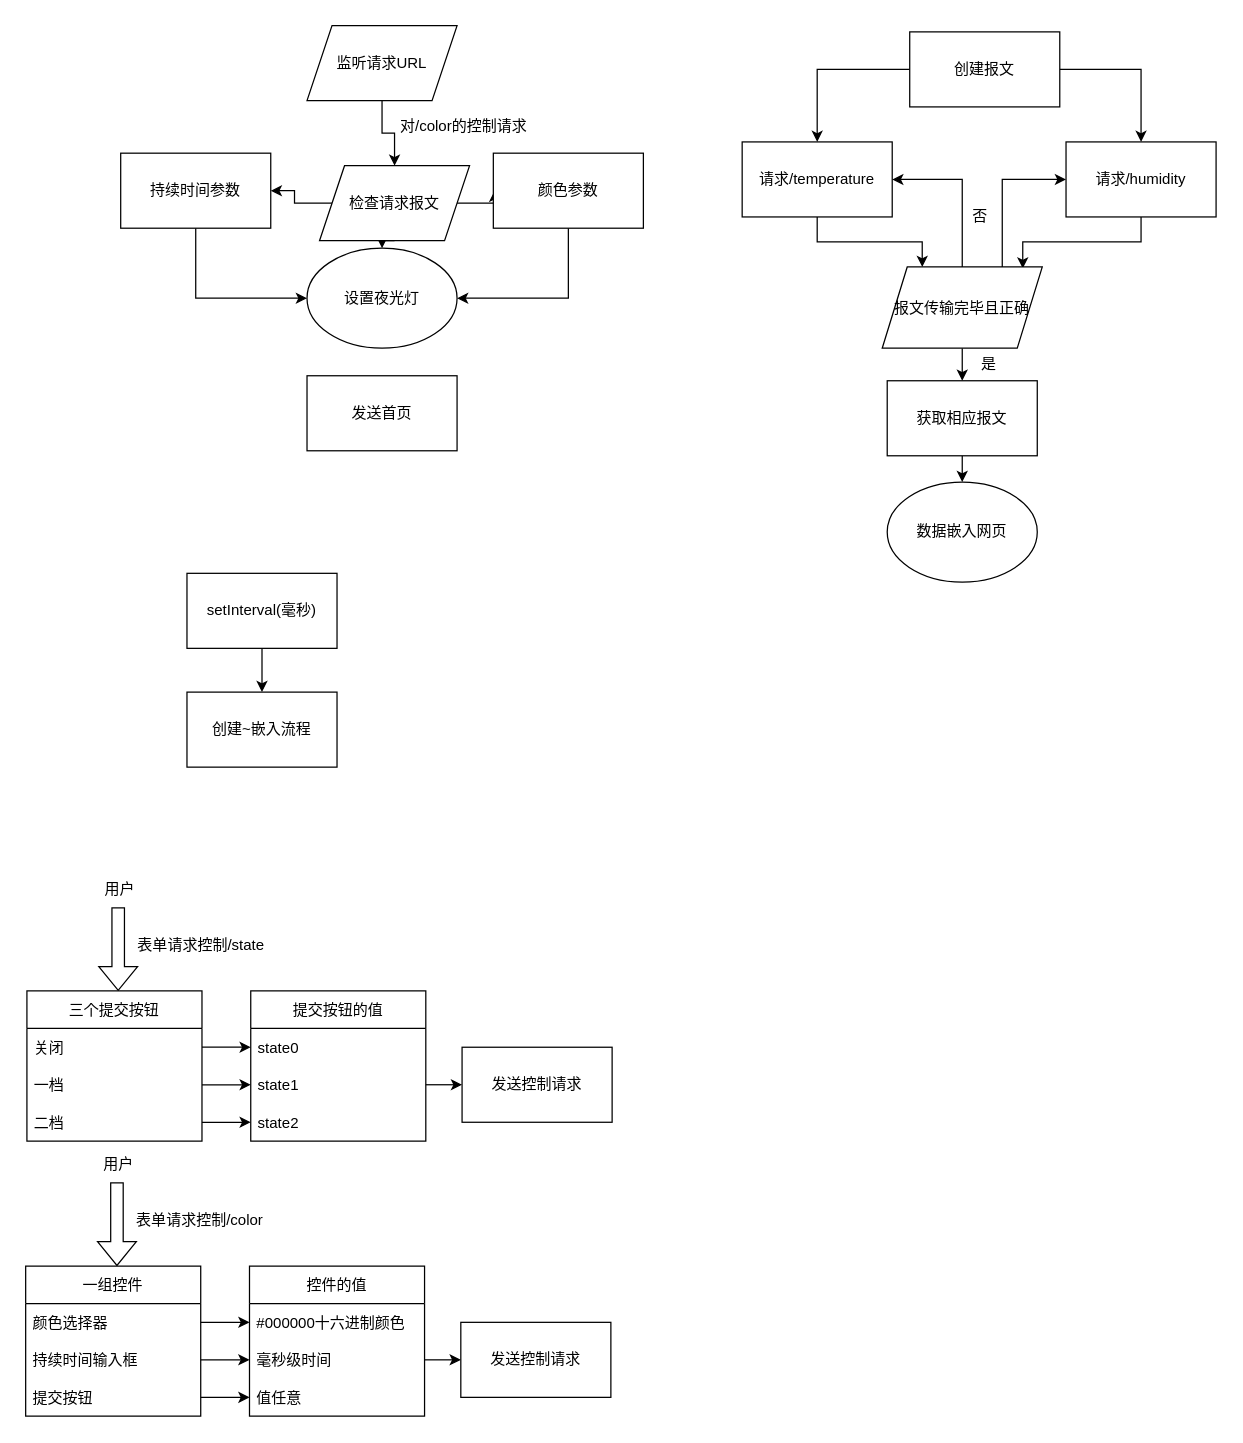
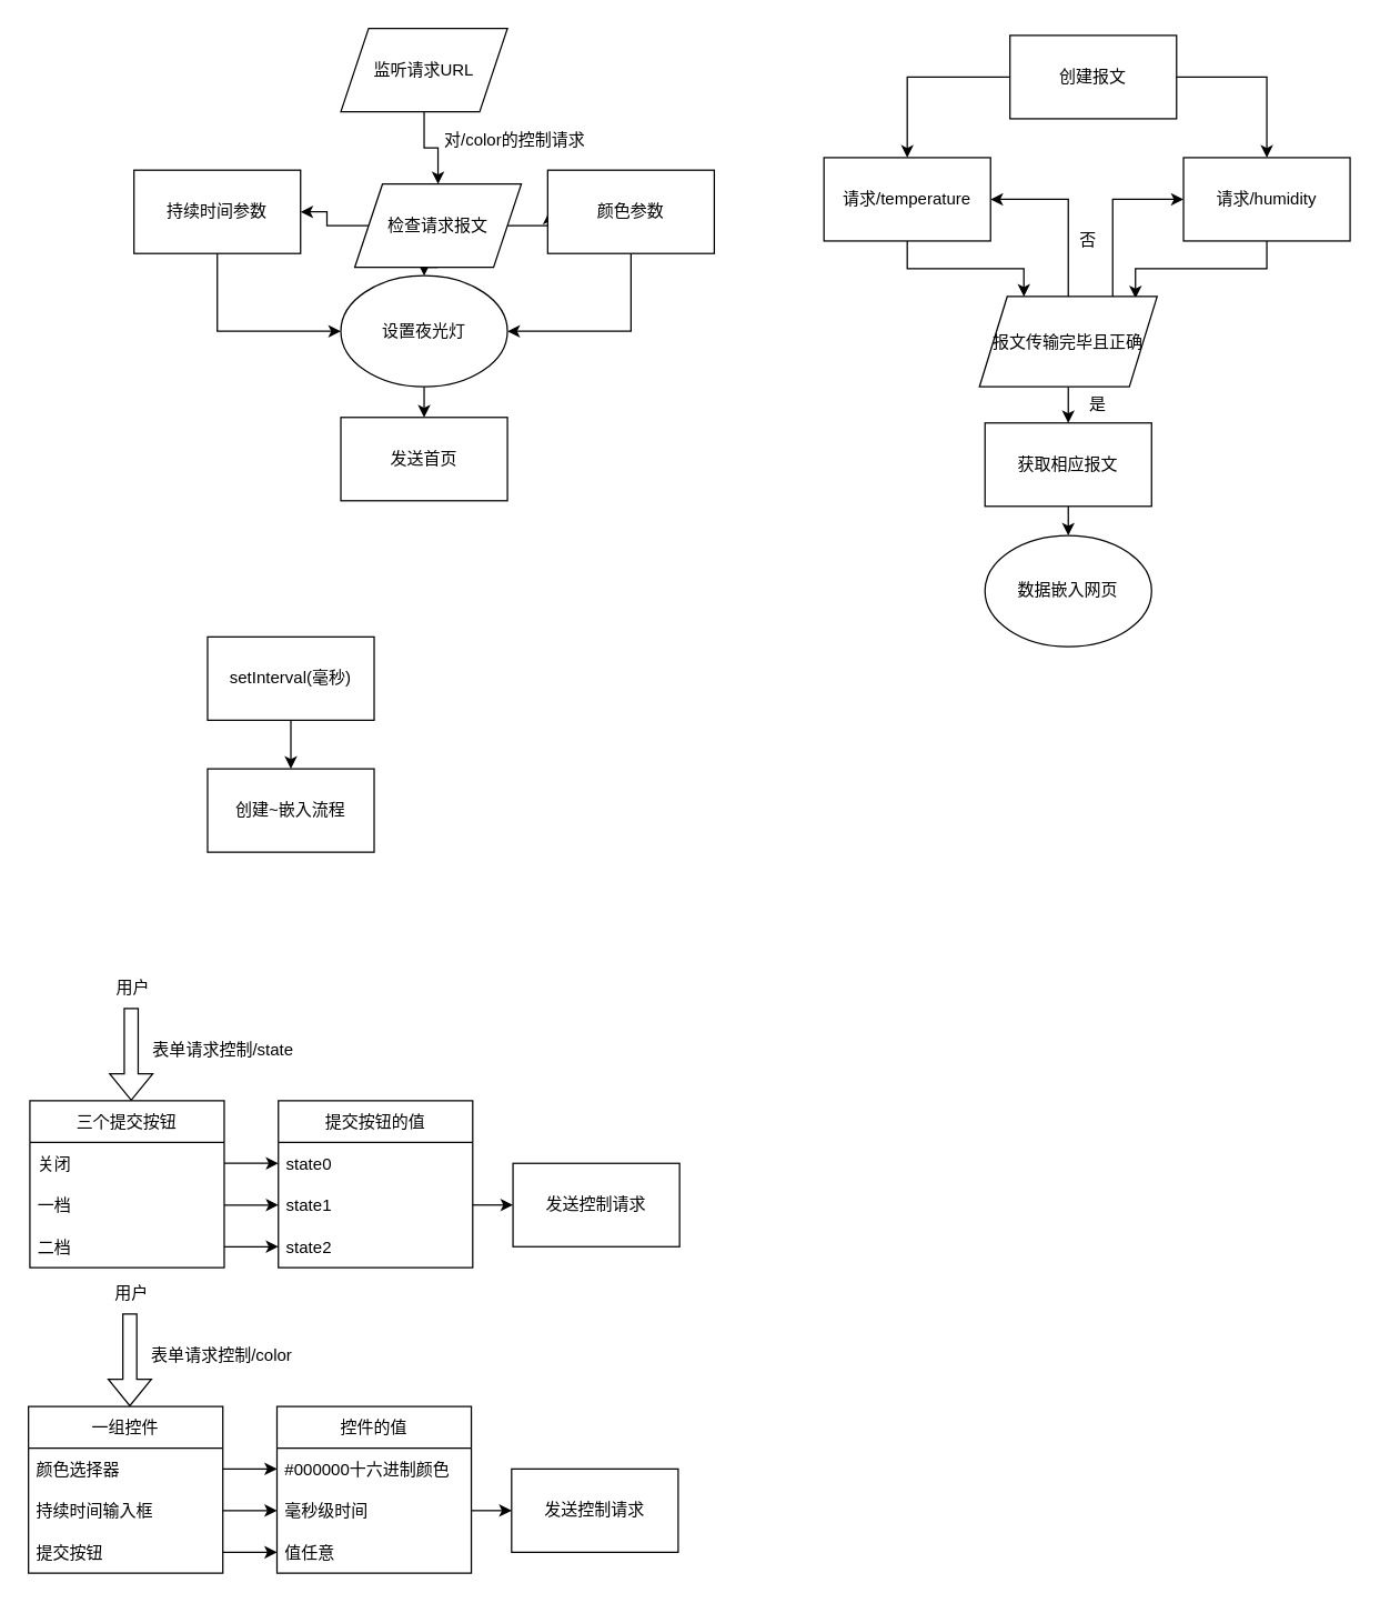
+ <mxCell id="13" value="" style="edgeStyle=orthogonalEdgeStyle;rounded=0;orthogonalLoop=1;jettySize=auto;html=1;" edge="1" parent="1" source="14" target="15"><mxGeometry relative="1" as="geometry" /></mxCell>
